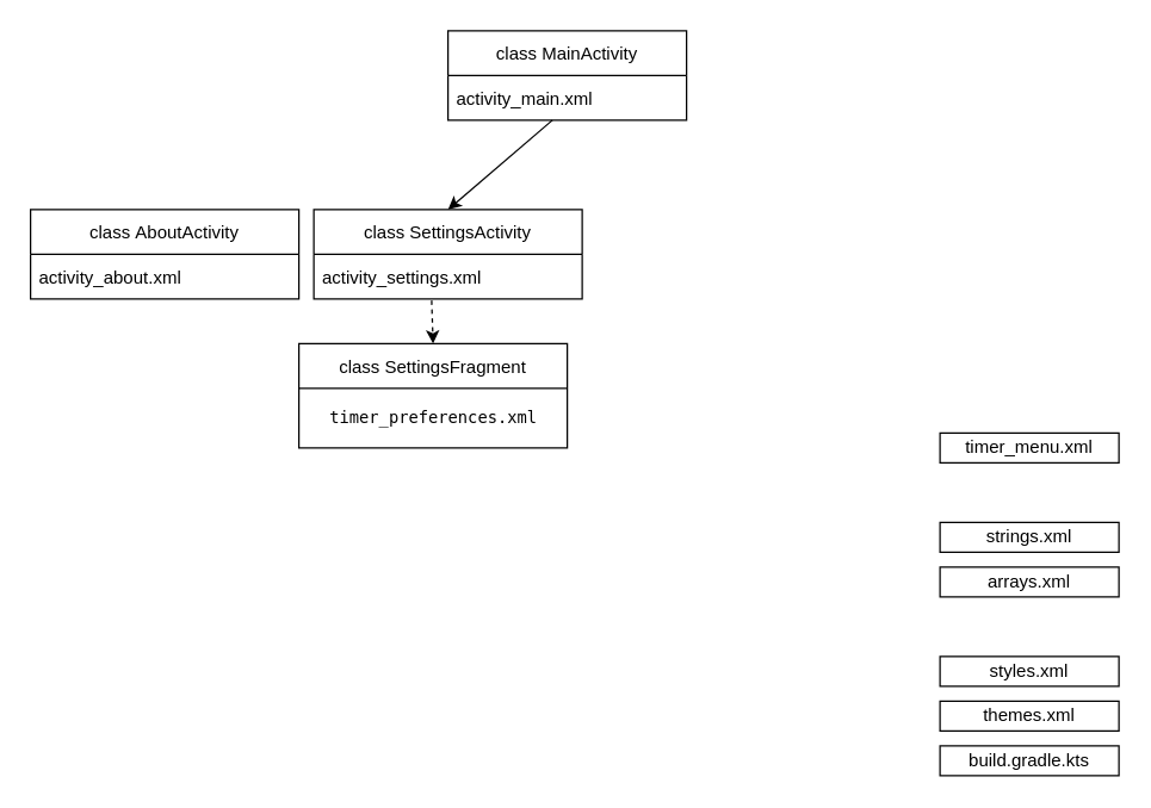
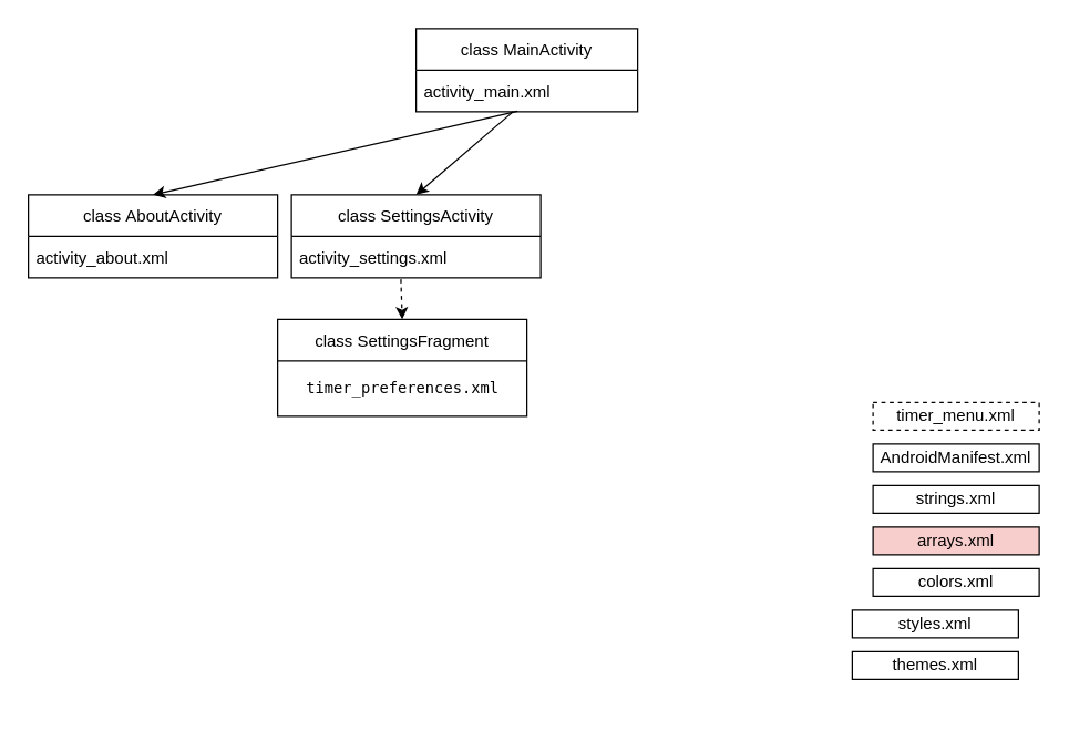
+ <mxCell id="8" value="" style="endArrow=classic;html=1;rounded=0;exitX=0.458;exitY=0.989;exitDx=0;exitDy=0;exitPerimeter=0;entryX=0.5;entryY=0;entryDx=0;entryDy=0;" parent="1" source="3" target="4" edge="1"><mxGeometry width="50" height="50" relative="1" as="geometry"><mxPoint x="400" y="270" as="sourcePoint" /><mxPoint x="450" y="220" as="targetPoint" /></mxGeometry></mxCell>
- <mxCell id="15" value="timer_menu.xml" style="rounded=0;whiteSpace=wrap;html=1;" parent="1" vertex="1"><mxGeometry x="630" y="290" width="120" height="20" as="geometry" /></mxCell>
+ <mxCell id="15" value="timer_menu.xml" style="rounded=0;whiteSpace=wrap;html=1;dashed=1;" parent="1" vertex="1"><mxGeometry x="630" y="290" width="120" height="20" as="geometry" /></mxCell>
+ <mxCell id="13" value="AndroidManifest.xml" style="rounded=0;whiteSpace=wrap;html=1;" parent="1" vertex="1"><mxGeometry x="630" y="320" width="120" height="20" as="geometry" /></mxCell>
- <mxCell id="16" value="arrays.xml" style="rounded=0;whiteSpace=wrap;html=1;" parent="1" vertex="1"><mxGeometry x="630" y="380" width="120" height="20" as="geometry" /></mxCell>
+ <mxCell id="16" value="arrays.xml" style="rounded=0;whiteSpace=wrap;html=1;fillColor=#f8cecc;" parent="1" vertex="1"><mxGeometry x="630" y="380" width="120" height="20" as="geometry" /></mxCell>
+ <mxCell id="17" value="colors.xml" style="rounded=0;whiteSpace=wrap;html=1;" parent="1" vertex="1"><mxGeometry x="630" y="410" width="120" height="20" as="geometry" /></mxCell>
- <mxCell id="18" value="styles.xml" style="rounded=0;whiteSpace=wrap;html=1;" parent="1" vertex="1"><mxGeometry x="630" y="440" width="120" height="20" as="geometry" /></mxCell>
+ <mxCell id="18" value="styles.xml" style="rounded=0;whiteSpace=wrap;html=1;" parent="1" vertex="1"><mxGeometry x="615" y="440" width="120" height="20" as="geometry" /></mxCell>
- <mxCell id="19" value="themes.xml" style="rounded=0;whiteSpace=wrap;html=1;" parent="1" vertex="1"><mxGeometry x="630" y="470" width="120" height="20" as="geometry" /></mxCell>
+ <mxCell id="19" value="themes.xml" style="rounded=0;whiteSpace=wrap;html=1;" parent="1" vertex="1"><mxGeometry x="615" y="470" width="120" height="20" as="geometry" /></mxCell>
- <mxCell id="20" value="build.gradle.kts" style="rounded=0;whiteSpace=wrap;html=1;" parent="1" vertex="1"><mxGeometry x="630" y="500" width="120" height="20" as="geometry" /></mxCell>
